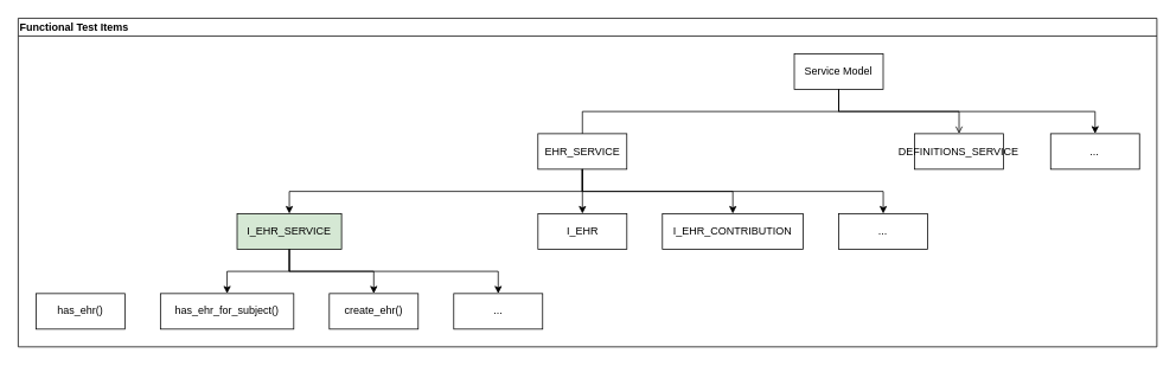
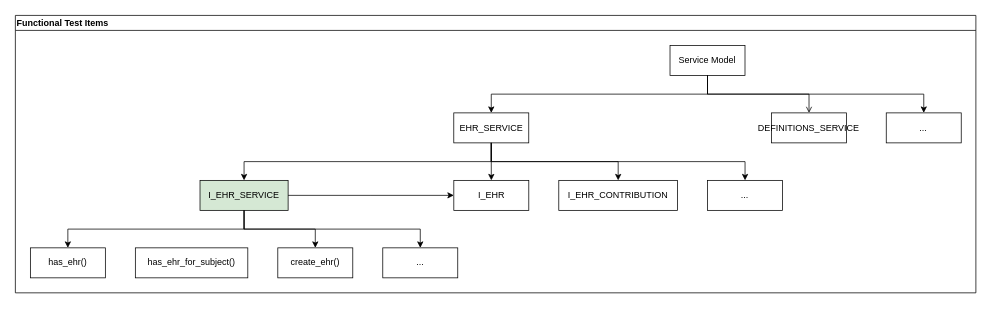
- <mxCell id="5" value="" style="edgeStyle=elbowEdgeStyle;elbow=vertical;html=1;rounded=0;endArrow=none;" parent="2" source="3" target="4" edge="1"><mxGeometry relative="1" as="geometry" /></mxCell>
+ <mxCell id="5" value="" style="edgeStyle=elbowEdgeStyle;elbow=vertical;html=1;rounded=0;" parent="2" source="3" target="4" edge="1"><mxGeometry relative="1" as="geometry" /></mxCell>
+ <mxCell id="18" value="" style="edgeStyle=elbowEdgeStyle;elbow=vertical;html=1;rounded=0;" parent="2" source="11" target="19" edge="1"><mxGeometry relative="1" as="geometry"><mxPoint x="-1728.9" y="250.0" as="sourcePoint" /></mxGeometry></mxCell>
- <mxCell id="20" value="" style="edgeStyle=elbowEdgeStyle;elbow=vertical;html=1;rounded=0;" parent="2" source="11" target="21" edge="1"><mxGeometry relative="1" as="geometry"><mxPoint x="-1728.9" y="250.0" as="sourcePoint" /></mxGeometry></mxCell>
+ <mxCell id="20" value="" style="edgeStyle=elbowEdgeStyle;elbow=vertical;html=1;rounded=0;" parent="2" source="11" target="13" edge="1"><mxGeometry relative="1" as="geometry"><mxPoint x="-1728.9" y="250.0" as="sourcePoint" /></mxGeometry></mxCell>
